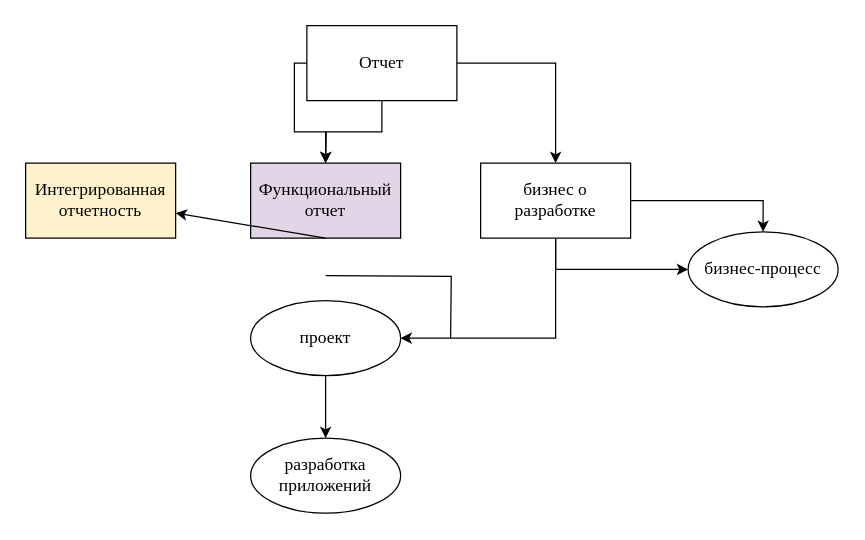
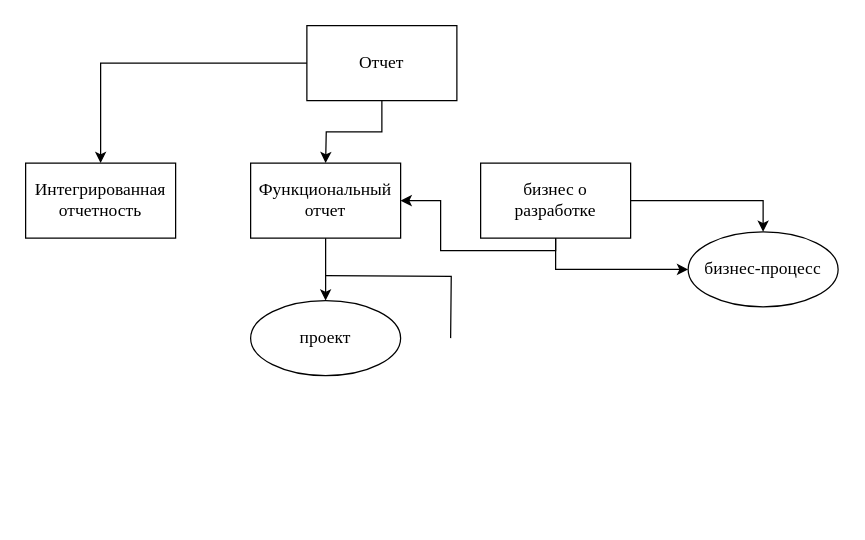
- <mxCell id="8" value="" style="endArrow=classic;html=1;rounded=0;exitX=1;exitY=0.5;exitDx=0;exitDy=0;edgeStyle=orthogonalEdgeStyle;fontFamily=Times New Roman;fontSize=14;" edge="1" parent="1" source="3" target="4"><mxGeometry width="50" height="50" relative="1" as="geometry"><mxPoint x="520" y="330" as="sourcePoint" /><mxPoint x="400" y="410" as="targetPoint" /></mxGeometry></mxCell>
- <mxCell id="6" value="" style="endArrow=classic;html=1;rounded=0;exitX=0;exitY=0.5;exitDx=0;exitDy=0;edgeStyle=orthogonalEdgeStyle;fontFamily=Times New Roman;fontSize=14;" edge="1" parent="1" source="3" target="2"><mxGeometry width="50" height="50" relative="1" as="geometry"><mxPoint x="60" y="80" as="sourcePoint" /><mxPoint x="110" y="30" as="targetPoint" /></mxGeometry></mxCell>
+ <mxCell id="6" value="" style="endArrow=classic;html=1;rounded=0;exitX=0;exitY=0.5;exitDx=0;exitDy=0;entryX=0.5;entryY=0;entryDx=0;entryDy=0;edgeStyle=orthogonalEdgeStyle;fontFamily=Times New Roman;fontSize=14;" edge="1" parent="1" source="3" target="5"><mxGeometry width="50" height="50" relative="1" as="geometry"><mxPoint x="60" y="80" as="sourcePoint" /><mxPoint x="110" y="30" as="targetPoint" /></mxGeometry></mxCell>
- <mxCell id="5" value="Интегрированная отчетность" style="rounded=0;whiteSpace=wrap;html=1;fontFamily=Times New Roman;fontSize=14;fillColor=#fff2cc;" vertex="1" parent="1"><mxGeometry x="20" y="130" width="120" height="60" as="geometry" /></mxCell>
+ <mxCell id="5" value="Интегрированная отчетность" style="rounded=0;whiteSpace=wrap;html=1;fontFamily=Times New Roman;fontSize=14;" vertex="1" parent="1"><mxGeometry x="20" y="130" width="120" height="60" as="geometry" /></mxCell>
- <mxCell id="2" value="Функциональный отчет" style="rounded=0;whiteSpace=wrap;html=1;fontFamily=Times New Roman;fontSize=14;fillColor=#e1d5e7;" vertex="1" parent="1"><mxGeometry x="200" y="130" width="120" height="60" as="geometry" /></mxCell>
+ <mxCell id="2" value="Функциональный отчет" style="rounded=0;whiteSpace=wrap;html=1;fontFamily=Times New Roman;fontSize=14;" vertex="1" parent="1"><mxGeometry x="200" y="130" width="120" height="60" as="geometry" /></mxCell>
- <mxCell id="12" value="" style="endArrow=classic;html=1;rounded=0;exitX=0.5;exitY=1;exitDx=0;exitDy=0;fontFamily=Times New Roman;fontSize=14;" edge="1" parent="1" source="2" target="5"><mxGeometry width="50" height="50" relative="1" as="geometry"><mxPoint x="100" y="260" as="sourcePoint" /><mxPoint x="150" y="210" as="targetPoint" /></mxGeometry></mxCell>
+ <mxCell id="12" value="" style="endArrow=classic;html=1;rounded=0;exitX=0.5;exitY=1;exitDx=0;exitDy=0;entryX=0.5;entryY=0;entryDx=0;entryDy=0;fontFamily=Times New Roman;fontSize=14;" edge="1" parent="1" source="2" target="9"><mxGeometry width="50" height="50" relative="1" as="geometry"><mxPoint x="100" y="260" as="sourcePoint" /><mxPoint x="150" y="210" as="targetPoint" /></mxGeometry></mxCell>
- <mxCell id="16" value="" style="endArrow=classic;html=1;rounded=0;exitX=0.5;exitY=1;exitDx=0;exitDy=0;entryX=1;entryY=0.5;entryDx=0;entryDy=0;edgeStyle=orthogonalEdgeStyle;fontFamily=Times New Roman;fontSize=14;" edge="1" parent="1" source="4" target="9"><mxGeometry width="50" height="50" relative="1" as="geometry"><mxPoint x="420" y="350" as="sourcePoint" /><mxPoint x="526" y="430" as="targetPoint" /></mxGeometry></mxCell>
+ <mxCell id="16" value="" style="endArrow=classic;html=1;rounded=0;exitX=0.5;exitY=1;exitDx=0;exitDy=0;edgeStyle=orthogonalEdgeStyle;fontFamily=Times New Roman;fontSize=14;" edge="1" parent="1" source="4" target="2"><mxGeometry width="50" height="50" relative="1" as="geometry"><mxPoint x="420" y="350" as="sourcePoint" /><mxPoint x="526" y="430" as="targetPoint" /></mxGeometry></mxCell>
- <mxCell id="13" value="" style="endArrow=classic;html=1;rounded=0;exitX=0.5;exitY=1;exitDx=0;exitDy=0;entryX=0.5;entryY=0;entryDx=0;entryDy=0;fontFamily=Times New Roman;fontSize=14;" edge="1" parent="1" source="9" target="11"><mxGeometry width="50" height="50" relative="1" as="geometry"><mxPoint x="50" y="280" as="sourcePoint" /><mxPoint x="50" y="330" as="targetPoint" /></mxGeometry></mxCell>
- <mxCell id="11" value="разработка приложений" style="ellipse;whiteSpace=wrap;html=1;fontFamily=Times New Roman;fontSize=14;" vertex="1" parent="1"><mxGeometry x="200" y="350" width="120" height="60" as="geometry" /></mxCell>
